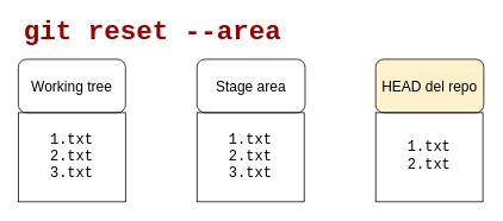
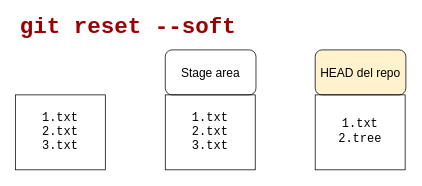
- <mxCell id="8" value="git reset --area" style="text;html=1;resizable=0;autosize=1;align=center;verticalAlign=middle;points=[];fillColor=none;strokeColor=none;rounded=0;shadow=0;comic=0;fontSize=30;fontColor=#990000;labelPosition=center;verticalLabelPosition=middle;fontFamily=Courier New;labelBackgroundColor=#ffffff;fontStyle=1" vertex="1" parent="1"><mxGeometry x="20" y="20" width="300" height="30" as="geometry" /></mxCell>
+ <mxCell id="8" value="git reset --soft" style="text;html=1;resizable=0;autosize=1;align=center;verticalAlign=middle;points=[];fillColor=none;strokeColor=none;rounded=0;shadow=0;comic=0;fontSize=30;fontColor=#990000;labelPosition=center;verticalLabelPosition=middle;fontFamily=Courier New;labelBackgroundColor=#ffffff;fontStyle=1" vertex="1" parent="1"><mxGeometry x="20" y="20" width="300" height="30" as="geometry" /></mxCell>
- <mxCell id="2" value="&lt;font style=&quot;font-size: 16px&quot;&gt;Working tree&lt;/font&gt;" style="rounded=1;whiteSpace=wrap;html=1;" parent="1" vertex="1"><mxGeometry x="20" y="66" width="120" height="60" as="geometry" /></mxCell>
- <mxCell id="6" value="&lt;font style=&quot;font-size: 16px&quot; face=&quot;Courier New&quot;&gt;1.txt&lt;br&gt;2.txt&lt;br&gt;&lt;/font&gt;" style="rounded=0;whiteSpace=wrap;html=1;fillColor=none;labelPosition=center;verticalLabelPosition=middle;align=center;verticalAlign=middle;" vertex="1" parent="1"><mxGeometry x="420" y="126" width="120" height="100" as="geometry" /></mxCell>
+ <mxCell id="6" value="&lt;font style=&quot;font-size: 16px&quot; face=&quot;Courier New&quot;&gt;1.txt&lt;br&gt;2.tree&lt;br&gt;&lt;/font&gt;" style="rounded=0;whiteSpace=wrap;html=1;fillColor=none;labelPosition=center;verticalLabelPosition=middle;align=center;verticalAlign=middle;" vertex="1" parent="1"><mxGeometry x="420" y="126" width="120" height="100" as="geometry" /></mxCell>
